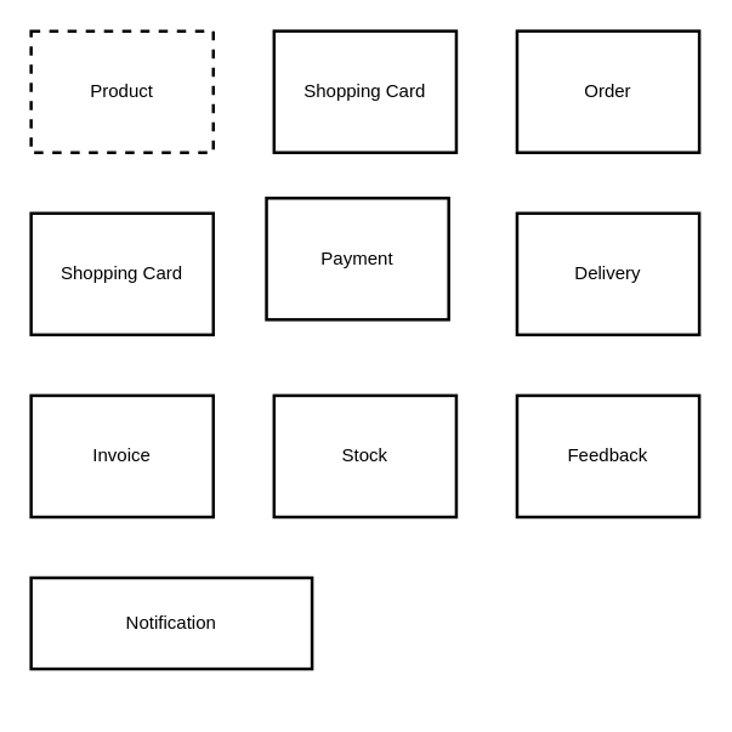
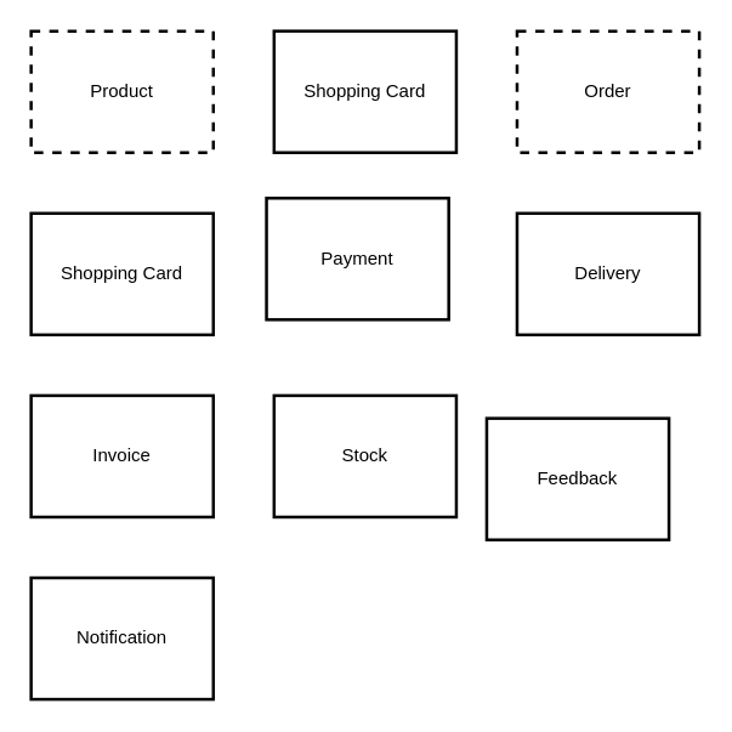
- <mxCell id="2" value="Order" style="rounded=0;whiteSpace=wrap;html=1;strokeWidth=2;" parent="1" vertex="1"><mxGeometry x="340" y="20" width="120" height="80" as="geometry" /></mxCell>
+ <mxCell id="2" value="Order" style="rounded=0;whiteSpace=wrap;html=1;strokeWidth=2;dashed=1;" parent="1" vertex="1"><mxGeometry x="340" y="20" width="120" height="80" as="geometry" /></mxCell>
- <mxCell id="10" value="Feedback" style="rounded=0;whiteSpace=wrap;html=1;strokeWidth=2;" parent="1" vertex="1"><mxGeometry x="340" y="260" width="120" height="80" as="geometry" /></mxCell>
+ <mxCell id="10" value="Feedback" style="rounded=0;whiteSpace=wrap;html=1;strokeWidth=2;" parent="1" vertex="1"><mxGeometry x="320" y="275" width="120" height="80" as="geometry" /></mxCell>
- <mxCell id="11" value="Notification" style="rounded=0;whiteSpace=wrap;html=1;strokeWidth=2;" parent="1" vertex="1"><mxGeometry x="20" y="380" width="185" height="60" as="geometry" /></mxCell>
+ <mxCell id="11" value="Notification" style="rounded=0;whiteSpace=wrap;html=1;strokeWidth=2;" parent="1" vertex="1"><mxGeometry x="20" y="380" width="120" height="80" as="geometry" /></mxCell>
